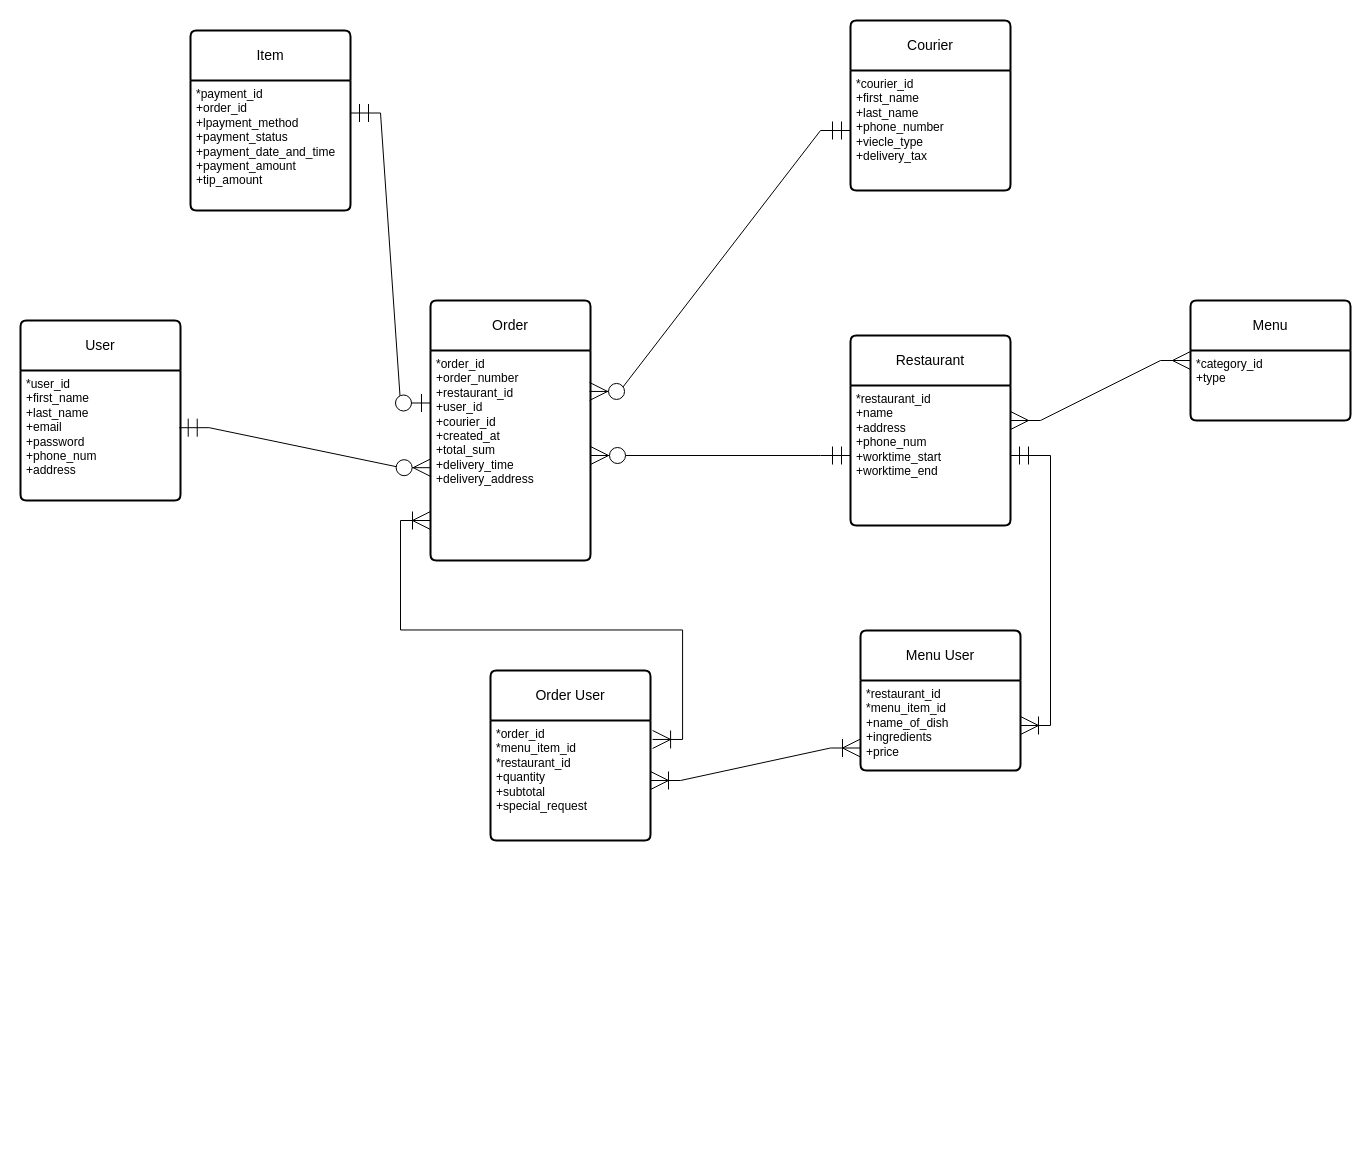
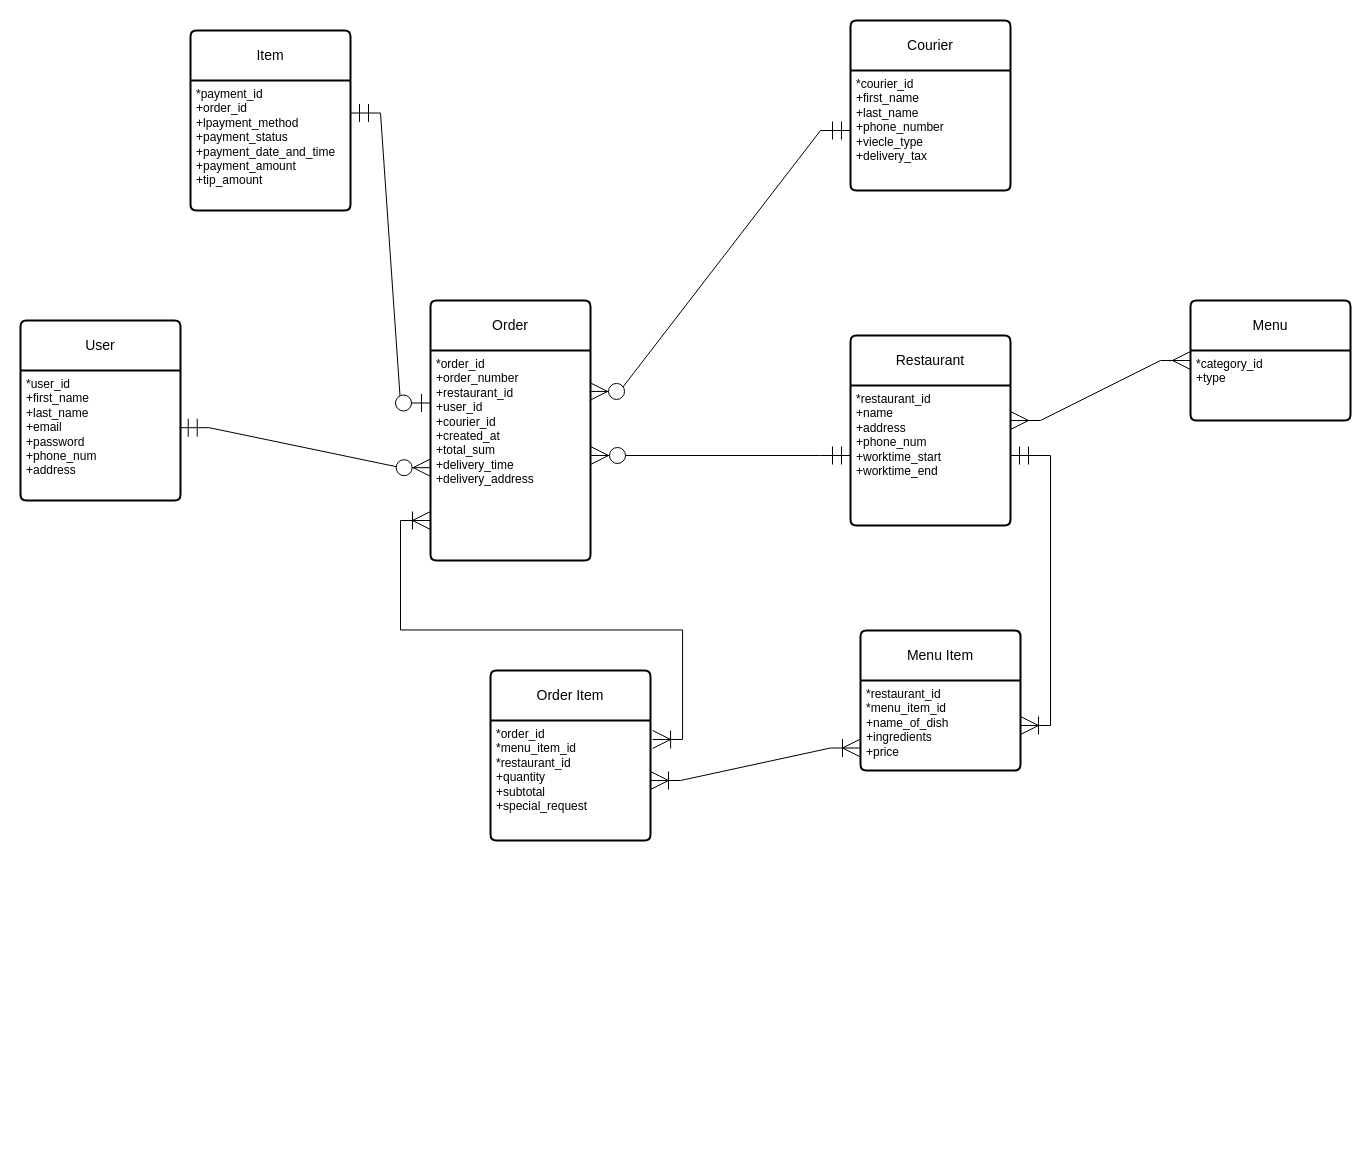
- <mxCell id="6" value="Menu User" style="swimlane;childLayout=stackLayout;horizontal=1;startSize=50;horizontalStack=0;rounded=1;fontSize=14;fontStyle=0;strokeWidth=2;resizeParent=0;resizeLast=1;shadow=0;dashed=0;align=center;arcSize=4;whiteSpace=wrap;html=1;" parent="1" vertex="1"><mxGeometry x="860" y="630" width="160" height="140" as="geometry"><mxRectangle x="920" y="430" width="110" height="50" as="alternateBounds" /></mxGeometry></mxCell>
+ <mxCell id="6" value="Menu Item" style="swimlane;childLayout=stackLayout;horizontal=1;startSize=50;horizontalStack=0;rounded=1;fontSize=14;fontStyle=0;strokeWidth=2;resizeParent=0;resizeLast=1;shadow=0;dashed=0;align=center;arcSize=4;whiteSpace=wrap;html=1;" parent="1" vertex="1"><mxGeometry x="860" y="630" width="160" height="140" as="geometry"><mxRectangle x="920" y="430" width="110" height="50" as="alternateBounds" /></mxGeometry></mxCell>
- <mxCell id="8" value="Order User" style="swimlane;childLayout=stackLayout;horizontal=1;startSize=50;horizontalStack=0;rounded=1;fontSize=14;fontStyle=0;strokeWidth=2;resizeParent=0;resizeLast=1;shadow=0;dashed=0;align=center;arcSize=4;whiteSpace=wrap;html=1;" parent="1" vertex="1"><mxGeometry x="490" y="670" width="160" height="170" as="geometry"><mxRectangle x="565" y="500" width="110" height="50" as="alternateBounds" /></mxGeometry></mxCell>
+ <mxCell id="8" value="Order Item" style="swimlane;childLayout=stackLayout;horizontal=1;startSize=50;horizontalStack=0;rounded=1;fontSize=14;fontStyle=0;strokeWidth=2;resizeParent=0;resizeLast=1;shadow=0;dashed=0;align=center;arcSize=4;whiteSpace=wrap;html=1;" parent="1" vertex="1"><mxGeometry x="490" y="670" width="160" height="170" as="geometry"><mxRectangle x="565" y="500" width="110" height="50" as="alternateBounds" /></mxGeometry></mxCell>
